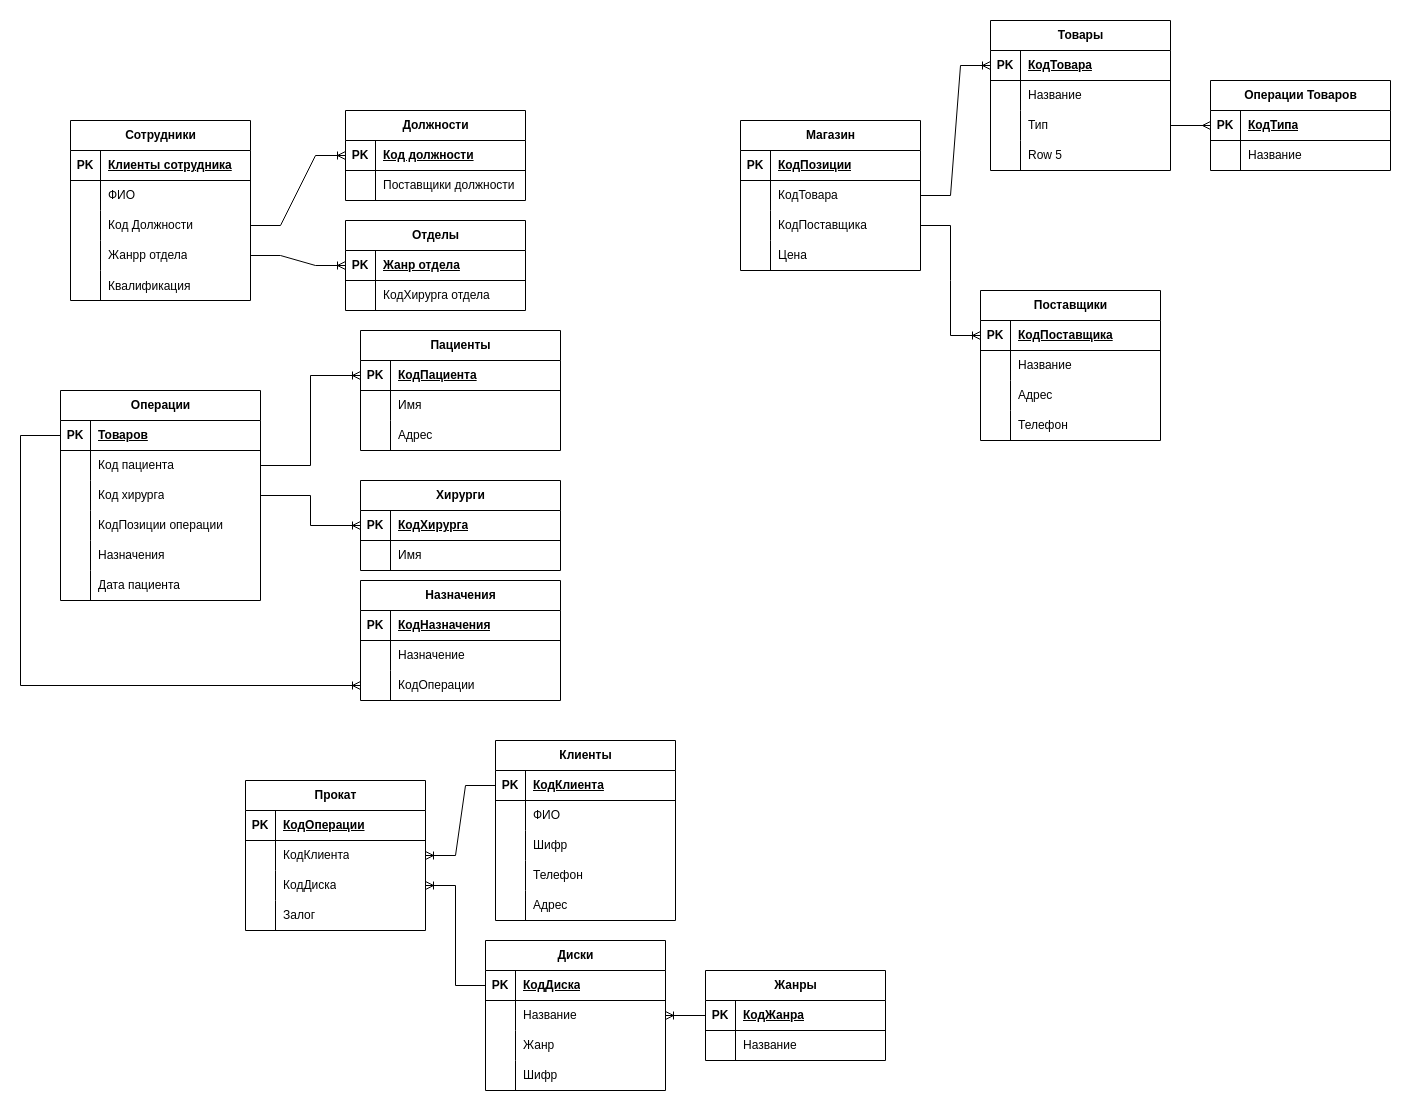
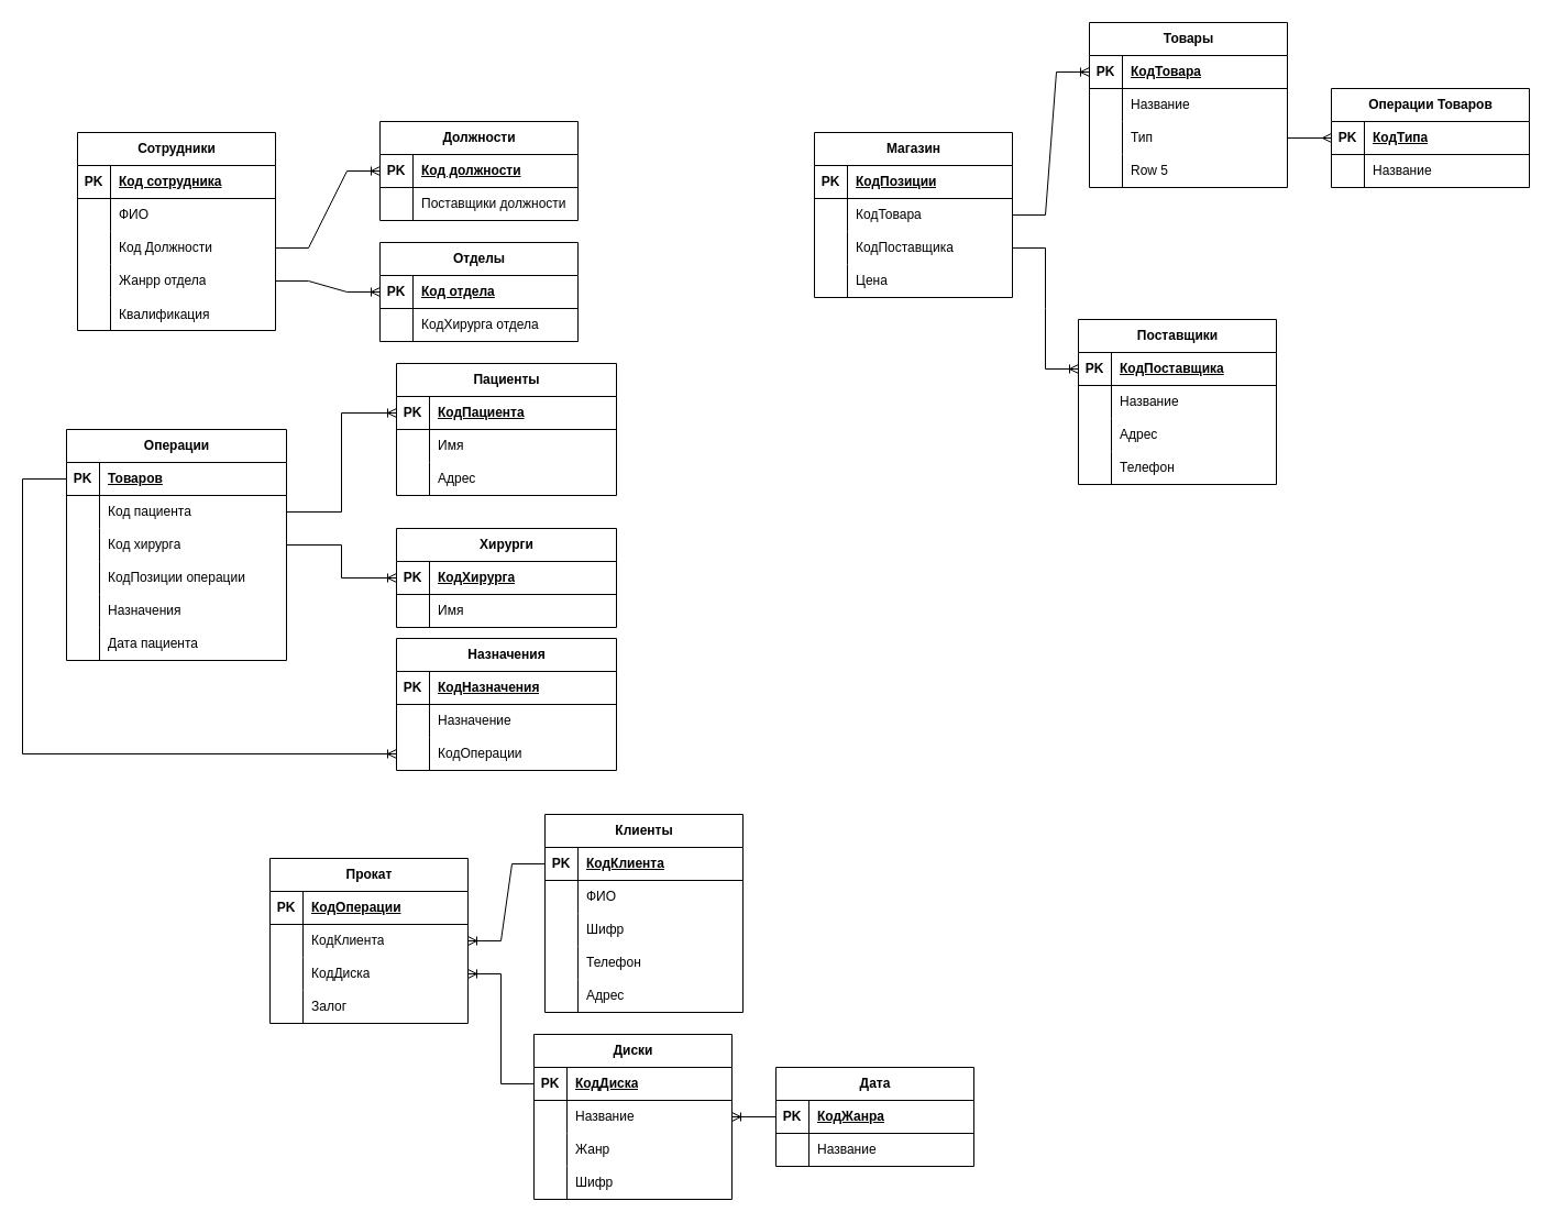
- <mxCell id="5" value="Клиенты сотрудника" style="shape=partialRectangle;connectable=0;fillColor=none;top=0;left=0;bottom=0;right=0;align=left;spacingLeft=6;fontStyle=5;overflow=hidden;whiteSpace=wrap;html=1;labelBackgroundColor=none;rounded=0;" parent="3" vertex="1"><mxGeometry x="30" width="150" height="30" as="geometry"><mxRectangle width="150" height="30" as="alternateBounds" /></mxGeometry></mxCell>
+ <mxCell id="5" value="Код сотрудника" style="shape=partialRectangle;connectable=0;fillColor=none;top=0;left=0;bottom=0;right=0;align=left;spacingLeft=6;fontStyle=5;overflow=hidden;whiteSpace=wrap;html=1;labelBackgroundColor=none;rounded=0;" parent="3" vertex="1"><mxGeometry x="30" width="150" height="30" as="geometry"><mxRectangle width="150" height="30" as="alternateBounds" /></mxGeometry></mxCell>
- <mxCell id="28" value="Жанр отдела" style="shape=partialRectangle;connectable=0;fillColor=none;top=0;left=0;bottom=0;right=0;align=left;spacingLeft=6;fontStyle=5;overflow=hidden;whiteSpace=wrap;html=1;labelBackgroundColor=none;rounded=0;" parent="26" vertex="1"><mxGeometry x="30" width="150" height="30" as="geometry"><mxRectangle width="150" height="30" as="alternateBounds" /></mxGeometry></mxCell>
+ <mxCell id="28" value="Код отдела" style="shape=partialRectangle;connectable=0;fillColor=none;top=0;left=0;bottom=0;right=0;align=left;spacingLeft=6;fontStyle=5;overflow=hidden;whiteSpace=wrap;html=1;labelBackgroundColor=none;rounded=0;" parent="26" vertex="1"><mxGeometry x="30" width="150" height="30" as="geometry"><mxRectangle width="150" height="30" as="alternateBounds" /></mxGeometry></mxCell>
- <mxCell id="127" value="Жанры" style="shape=table;startSize=30;container=1;collapsible=1;childLayout=tableLayout;fixedRows=1;rowLines=0;fontStyle=1;align=center;resizeLast=1;html=1;labelBackgroundColor=none;rounded=0;" parent="1" vertex="1"><mxGeometry x="705" y="970" width="180" height="90" as="geometry" /></mxCell>
+ <mxCell id="127" value="Дата" style="shape=table;startSize=30;container=1;collapsible=1;childLayout=tableLayout;fixedRows=1;rowLines=0;fontStyle=1;align=center;resizeLast=1;html=1;labelBackgroundColor=none;rounded=0;" parent="1" vertex="1"><mxGeometry x="705" y="970" width="180" height="90" as="geometry" /></mxCell>
